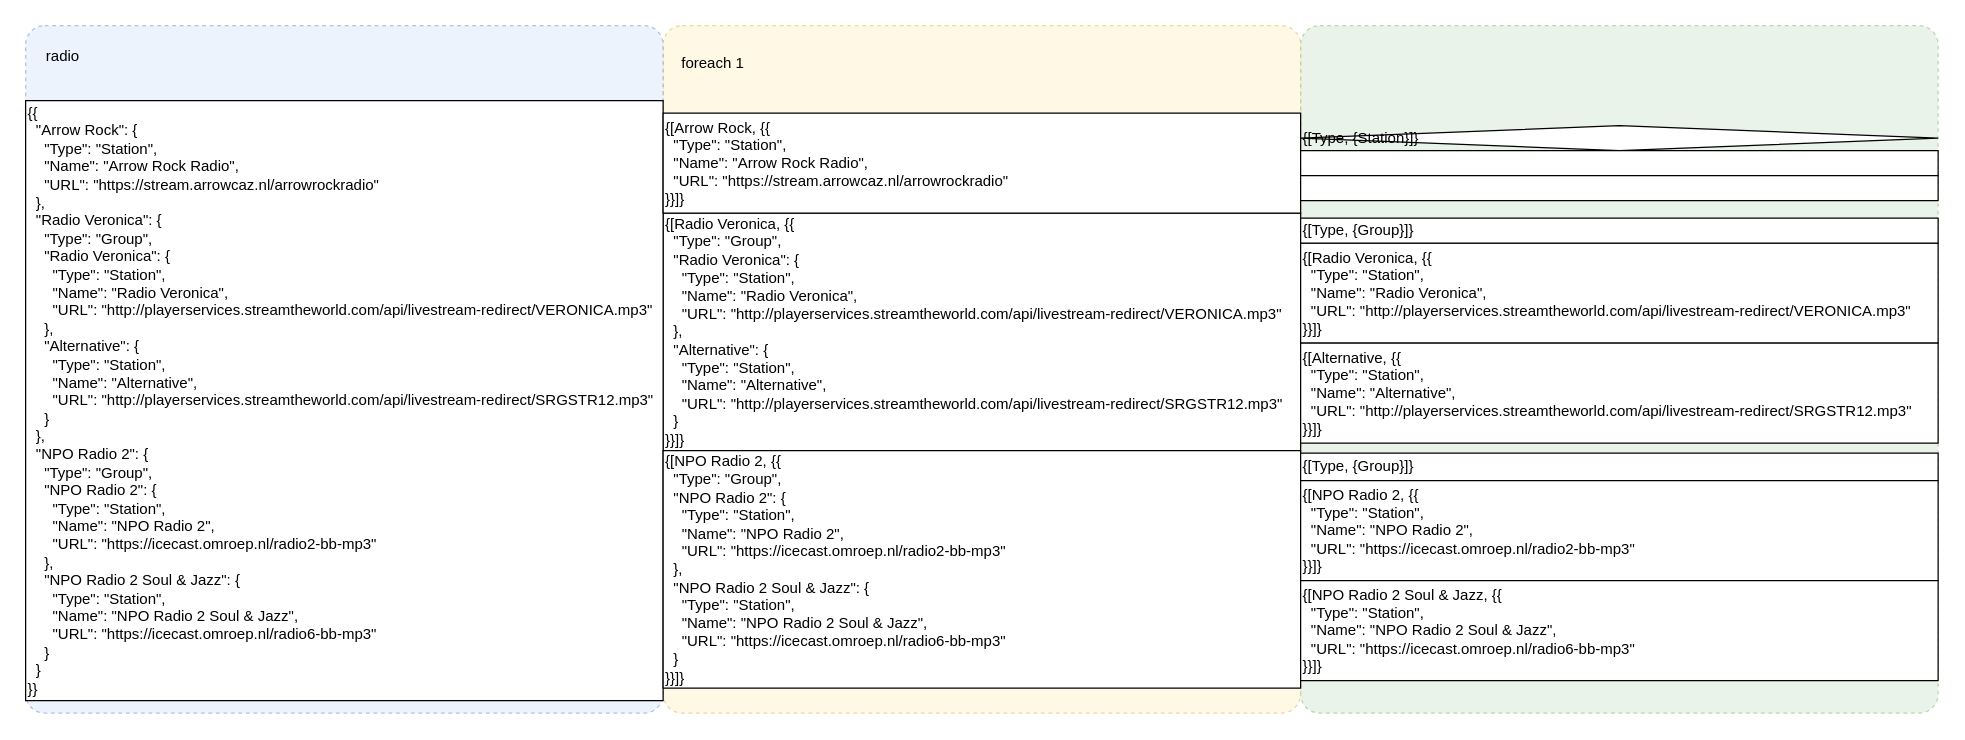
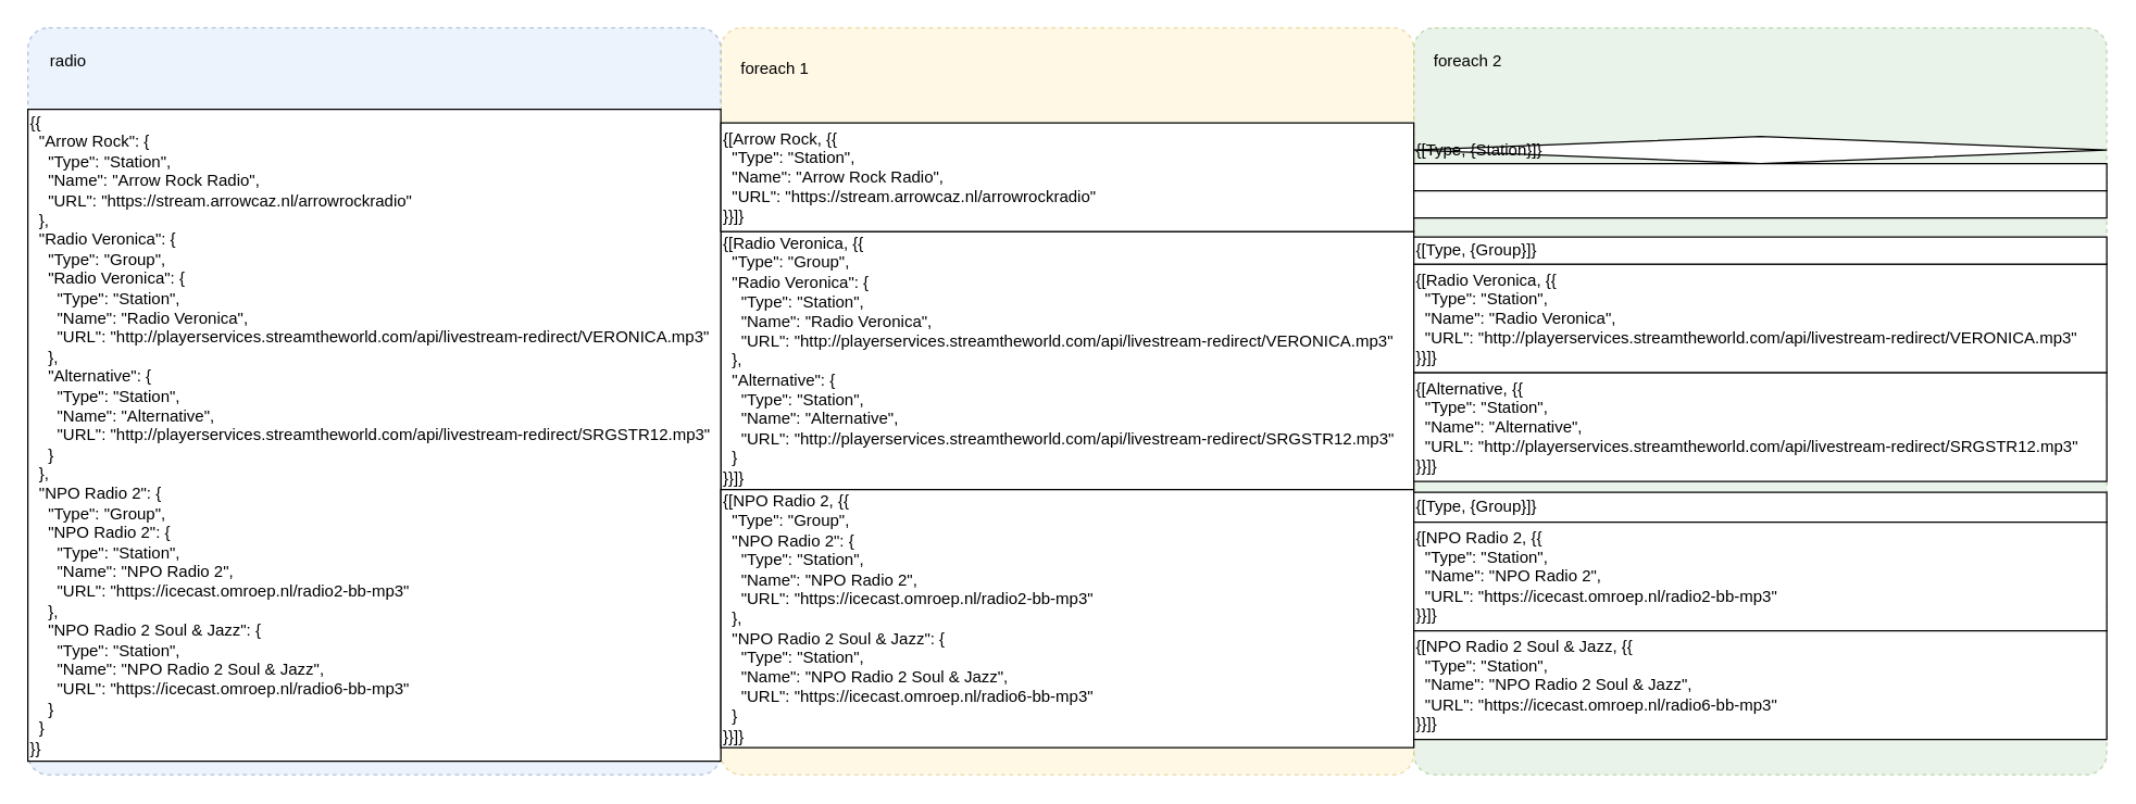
+ <mxCell id="17" value="foreach 2" style="text;html=1;strokeColor=none;fillColor=none;align=center;verticalAlign=middle;whiteSpace=wrap;rounded=0;" vertex="1" parent="1"><mxGeometry x="1050" y="30" width="60" height="30" as="geometry" /></mxCell>
